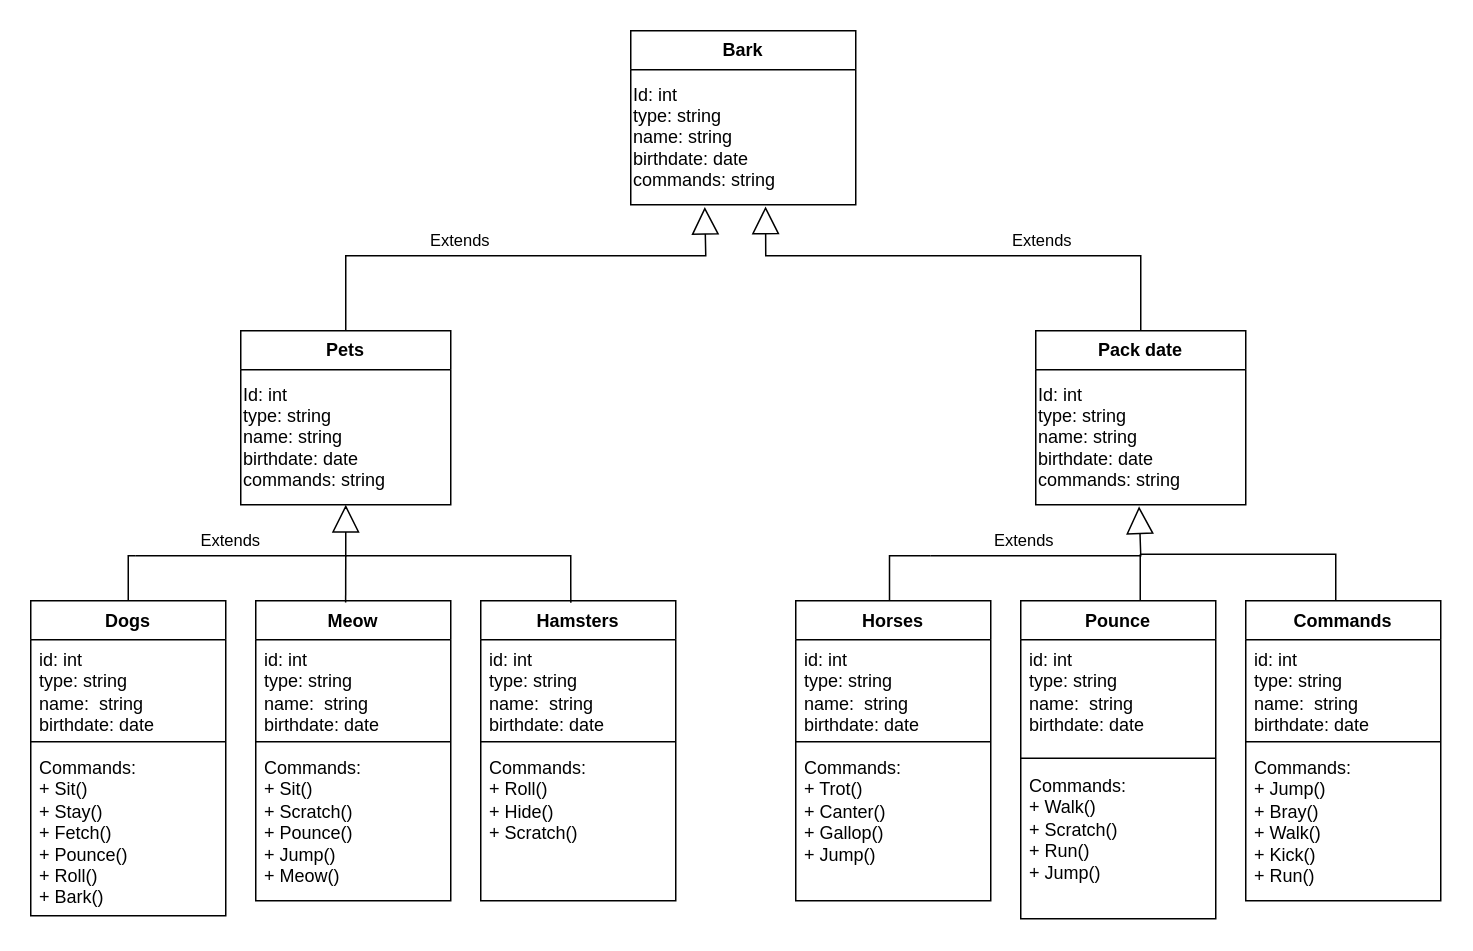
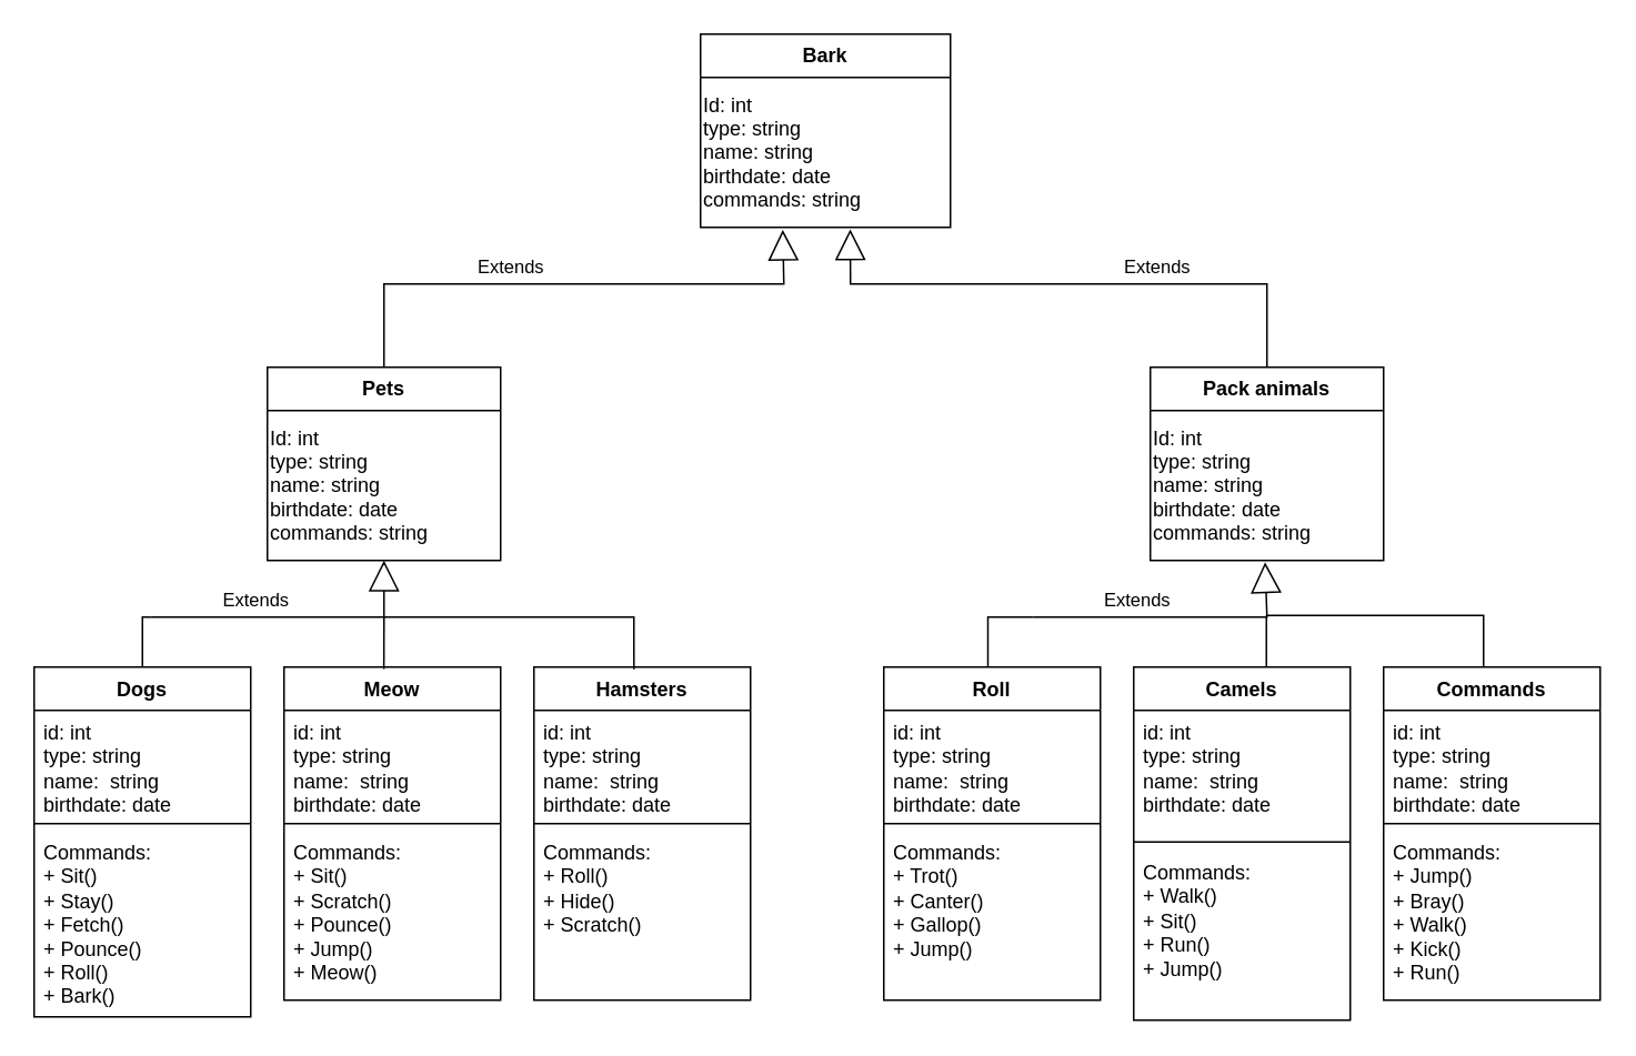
- <mxCell id="6" value="&lt;b&gt;Pack date&lt;/b&gt;" style="swimlane;fontStyle=0;childLayout=stackLayout;horizontal=1;startSize=26;fillColor=none;horizontalStack=0;resizeParent=1;resizeParentMax=0;resizeLast=0;collapsible=1;marginBottom=0;whiteSpace=wrap;html=1;" parent="1" vertex="1"><mxGeometry x="690" y="220" width="140" height="116" as="geometry" /></mxCell>
+ <mxCell id="6" value="&lt;b&gt;Pack animals&lt;/b&gt;" style="swimlane;fontStyle=0;childLayout=stackLayout;horizontal=1;startSize=26;fillColor=none;horizontalStack=0;resizeParent=1;resizeParentMax=0;resizeLast=0;collapsible=1;marginBottom=0;whiteSpace=wrap;html=1;" parent="1" vertex="1"><mxGeometry x="690" y="220" width="140" height="116" as="geometry" /></mxCell>
- <mxCell id="22" value="Horses" style="swimlane;fontStyle=1;align=center;verticalAlign=top;childLayout=stackLayout;horizontal=1;startSize=26;horizontalStack=0;resizeParent=1;resizeParentMax=0;resizeLast=0;collapsible=1;marginBottom=0;whiteSpace=wrap;html=1;" parent="1" vertex="1"><mxGeometry x="530" y="400" width="130" height="200" as="geometry" /></mxCell>
+ <mxCell id="22" value="Roll" style="swimlane;fontStyle=1;align=center;verticalAlign=top;childLayout=stackLayout;horizontal=1;startSize=26;horizontalStack=0;resizeParent=1;resizeParentMax=0;resizeLast=0;collapsible=1;marginBottom=0;whiteSpace=wrap;html=1;" parent="1" vertex="1"><mxGeometry x="530" y="400" width="130" height="200" as="geometry" /></mxCell>
- <mxCell id="26" value="Pounce" style="swimlane;fontStyle=1;align=center;verticalAlign=top;childLayout=stackLayout;horizontal=1;startSize=26;horizontalStack=0;resizeParent=1;resizeParentMax=0;resizeLast=0;collapsible=1;marginBottom=0;whiteSpace=wrap;html=1;" parent="1" vertex="1"><mxGeometry x="680" y="400" width="130" height="212" as="geometry" /></mxCell>
+ <mxCell id="26" value="Camels" style="swimlane;fontStyle=1;align=center;verticalAlign=top;childLayout=stackLayout;horizontal=1;startSize=26;horizontalStack=0;resizeParent=1;resizeParentMax=0;resizeLast=0;collapsible=1;marginBottom=0;whiteSpace=wrap;html=1;" parent="1" vertex="1"><mxGeometry x="680" y="400" width="130" height="212" as="geometry" /></mxCell>
- <mxCell id="29" value="Commands:&lt;br&gt;+ Walk()&lt;br&gt;+ Scratch()&lt;br&gt;+ Run()&lt;br&gt;+ Jump()" style="text;strokeColor=none;fillColor=none;align=left;verticalAlign=top;spacingLeft=4;spacingRight=4;overflow=hidden;rotatable=0;points=[[0,0.5],[1,0.5]];portConstraint=eastwest;whiteSpace=wrap;html=1;" parent="26" vertex="1"><mxGeometry y="110" width="130" height="102" as="geometry" /></mxCell>
+ <mxCell id="29" value="Commands:&lt;br&gt;+ Walk()&lt;br&gt;+ Sit()&lt;br&gt;+ Run()&lt;br&gt;+ Jump()" style="text;strokeColor=none;fillColor=none;align=left;verticalAlign=top;spacingLeft=4;spacingRight=4;overflow=hidden;rotatable=0;points=[[0,0.5],[1,0.5]];portConstraint=eastwest;whiteSpace=wrap;html=1;" parent="26" vertex="1"><mxGeometry y="110" width="130" height="102" as="geometry" /></mxCell>
